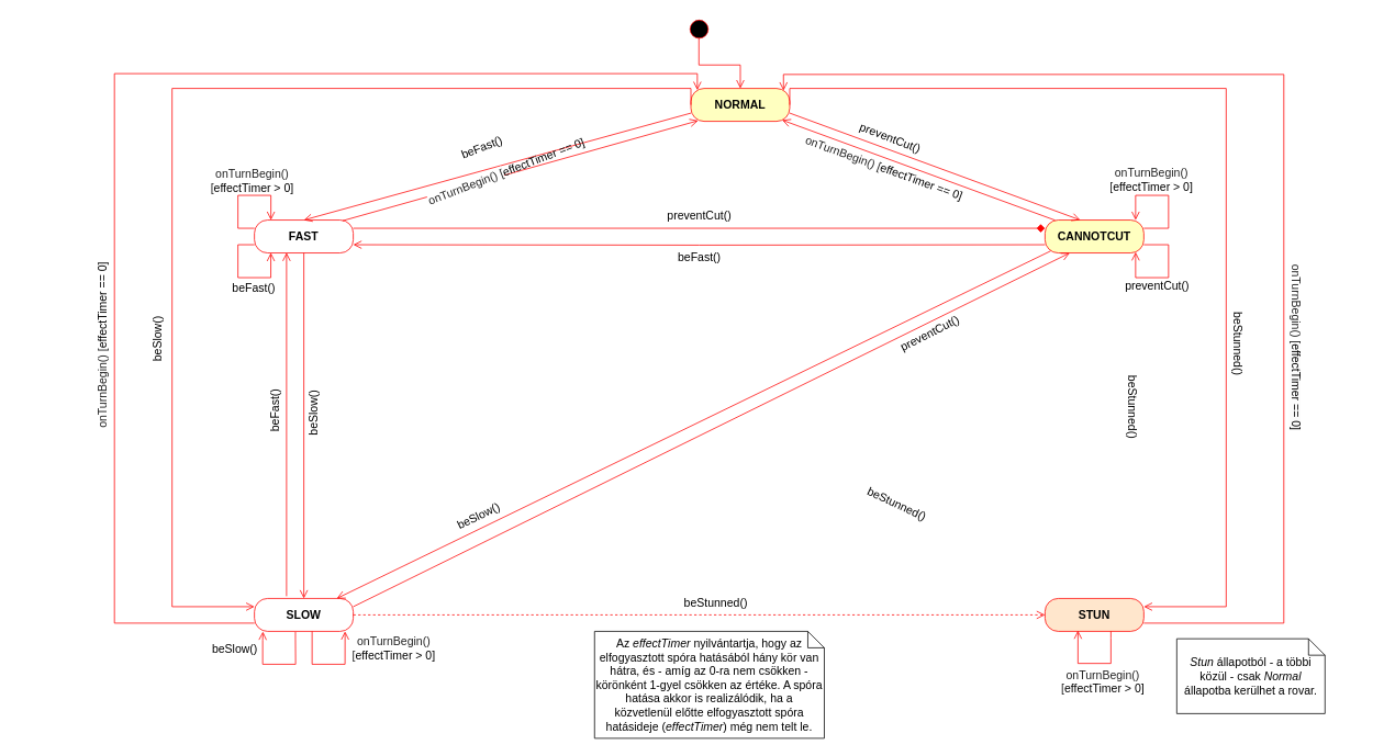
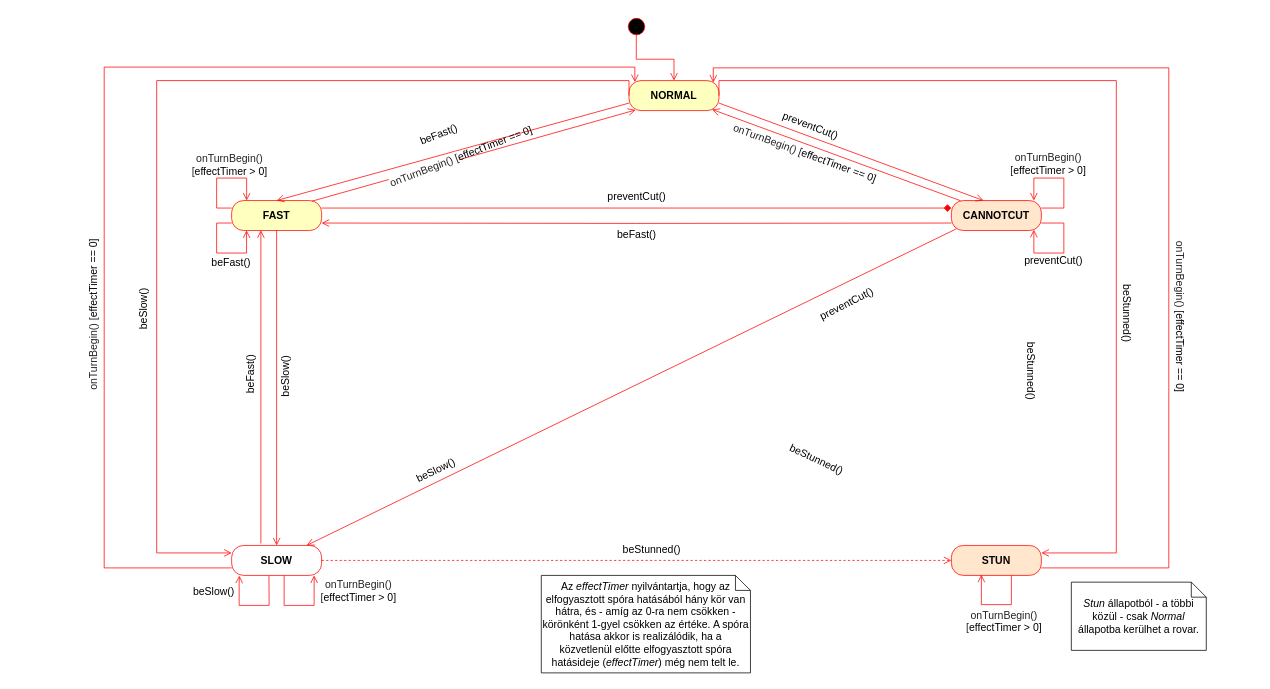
- <mxCell id="2" value="&lt;b&gt;&lt;font style=&quot;font-size: 14px;&quot;&gt;FAST&lt;/font&gt;&lt;/b&gt;" style="rounded=1;whiteSpace=wrap;html=1;arcSize=40;fontColor=#000000;fillColor=#ffffff;strokeColor=#ff0000;" parent="1" vertex="1"><mxGeometry x="308" y="267" width="120" height="40" as="geometry" /></mxCell>
+ <mxCell id="2" value="&lt;b&gt;&lt;font style=&quot;font-size: 14px;&quot;&gt;FAST&lt;/font&gt;&lt;/b&gt;" style="rounded=1;whiteSpace=wrap;html=1;arcSize=40;fontColor=#000000;fillColor=#ffffc0;strokeColor=#ff0000;" parent="1" vertex="1"><mxGeometry x="308" y="267" width="120" height="40" as="geometry" /></mxCell>
- <mxCell id="4" value="&lt;b&gt;&lt;font style=&quot;font-size: 14px;&quot;&gt;CANNOTCUT&lt;/font&gt;&lt;/b&gt;" style="rounded=1;whiteSpace=wrap;html=1;arcSize=40;fontColor=#000000;fillColor=#ffffc0;strokeColor=#ff0000;" parent="1" vertex="1"><mxGeometry x="1268" y="267" width="120" height="40" as="geometry" /></mxCell>
+ <mxCell id="4" value="&lt;b&gt;&lt;font style=&quot;font-size: 14px;&quot;&gt;CANNOTCUT&lt;/font&gt;&lt;/b&gt;" style="rounded=1;whiteSpace=wrap;html=1;arcSize=40;fontColor=#000000;fillColor=#ffe6cc;strokeColor=#ff0000;" parent="1" vertex="1"><mxGeometry x="1268" y="267" width="120" height="40" as="geometry" /></mxCell>
- <mxCell id="16" value="" style="html=1;verticalAlign=bottom;endArrow=open;endSize=8;strokeColor=#ff0000;rounded=0;exitX=1;exitY=0.25;exitDx=0;exitDy=0;entryX=0.25;entryY=1;entryDx=0;entryDy=0;" parent="1" source="5" target="4" edge="1"><mxGeometry relative="1" as="geometry"><mxPoint x="818" y="457" as="targetPoint" /><mxPoint x="818" y="397" as="sourcePoint" /></mxGeometry></mxCell>
